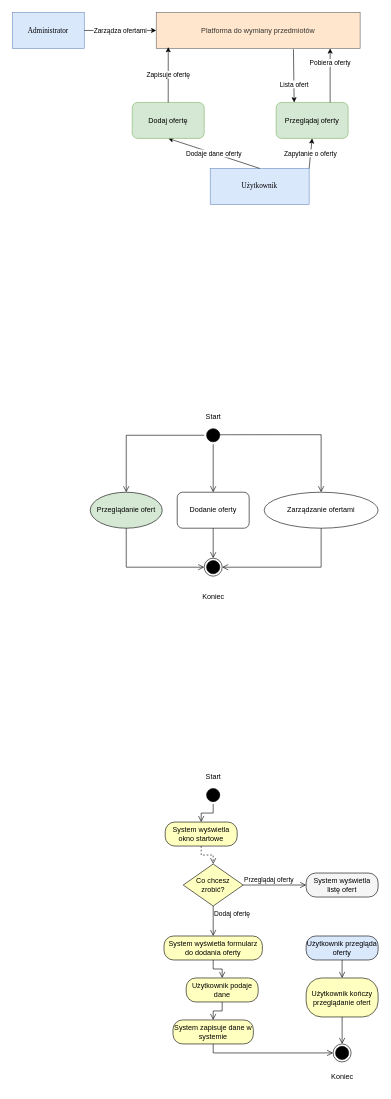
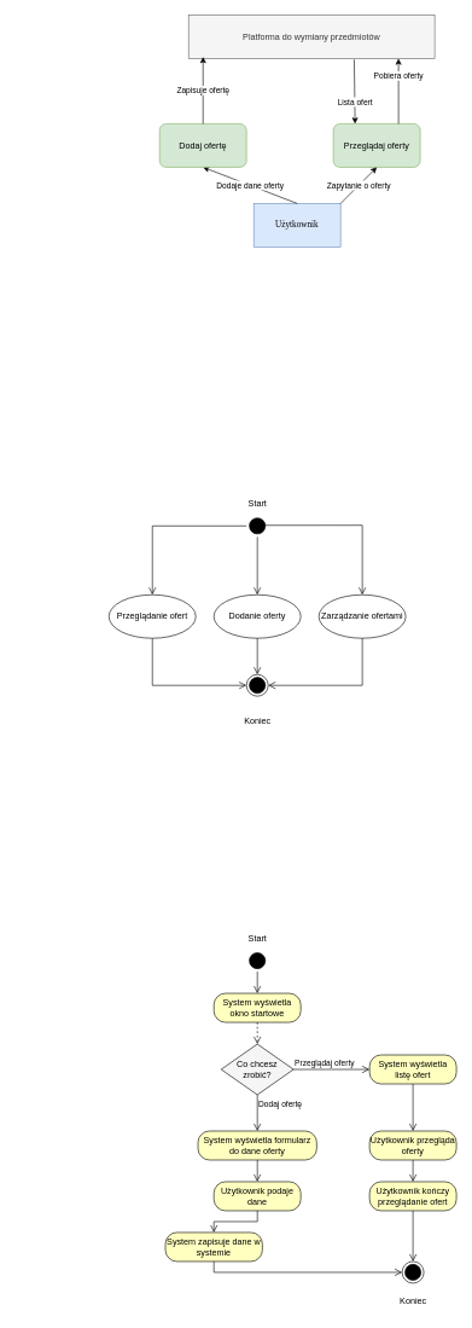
- <mxCell id="4" value="&lt;font face=&quot;Verdana&quot;&gt;Administrator&lt;/font&gt;" style="rounded=0;whiteSpace=wrap;html=1;fillColor=#dae8fc;strokeColor=#6c8ebf;" parent="1" vertex="1"><mxGeometry x="20" y="20" width="120" height="60" as="geometry" /></mxCell>
- <mxCell id="7" value="Zarządza ofertami" style="endArrow=classic;html=1;rounded=0;entryX=0;entryY=0.5;entryDx=0;entryDy=0;exitX=1;exitY=0.5;exitDx=0;exitDy=0;" parent="1" source="4" target="6" edge="1"><mxGeometry width="50" height="50" relative="1" as="geometry"><mxPoint x="160" y="170" as="sourcePoint" /><mxPoint x="210" y="120" as="targetPoint" /></mxGeometry></mxCell>
- <mxCell id="6" value="Platforma do wymiany przedmiotów" style="rounded=0;whiteSpace=wrap;html=1;fillColor=#ffe6cc;fontColor=#333333;strokeColor=#666666;" parent="1" vertex="1"><mxGeometry x="260" y="20" width="340" height="60" as="geometry" /></mxCell>
+ <mxCell id="6" value="Platforma do wymiany przedmiotów" style="rounded=0;whiteSpace=wrap;html=1;fillColor=#f5f5f5;fontColor=#333333;strokeColor=#666666;" parent="1" vertex="1"><mxGeometry x="260" y="20" width="340" height="60" as="geometry" /></mxCell>
- <mxCell id="2" value="&lt;font face=&quot;Verdana&quot;&gt;Użytkownik&lt;/font&gt;" style="rounded=0;whiteSpace=wrap;html=1;fillColor=#dae8fc;strokeColor=#6c8ebf;" parent="1" vertex="1"><mxGeometry x="350" y="280" width="165" height="60" as="geometry" /></mxCell>
+ <mxCell id="2" value="&lt;font face=&quot;Verdana&quot;&gt;Użytkownik&lt;/font&gt;" style="rounded=0;whiteSpace=wrap;html=1;fillColor=#dae8fc;strokeColor=#6c8ebf;" parent="1" vertex="1"><mxGeometry x="350" y="280" width="120" height="60" as="geometry" /></mxCell>
- <mxCell id="17" value="Przeglądanie ofert" style="ellipse;whiteSpace=wrap;html=1;fillColor=#d5e8d4;" parent="1" vertex="1"><mxGeometry x="150" y="820" width="120" height="60" as="geometry" /></mxCell>
+ <mxCell id="17" value="Przeglądanie ofert" style="ellipse;whiteSpace=wrap;html=1;" parent="1" vertex="1"><mxGeometry x="150" y="820" width="120" height="60" as="geometry" /></mxCell>
- <mxCell id="16" value="Dodanie oferty" style="whiteSpace=wrap;html=1;rounded=1;" parent="1" vertex="1"><mxGeometry x="295" y="820" width="120" height="60" as="geometry" /></mxCell>
+ <mxCell id="16" value="Dodanie oferty" style="ellipse;whiteSpace=wrap;html=1;" parent="1" vertex="1"><mxGeometry x="295" y="820" width="120" height="60" as="geometry" /></mxCell>
- <mxCell id="18" value="Zarządzanie ofertami" style="ellipse;whiteSpace=wrap;html=1;" parent="1" vertex="1"><mxGeometry x="440" y="820" width="190" height="60" as="geometry" /></mxCell>
+ <mxCell id="18" value="Zarządzanie ofertami" style="ellipse;whiteSpace=wrap;html=1;" parent="1" vertex="1"><mxGeometry x="440" y="820" width="120" height="60" as="geometry" /></mxCell>
- <mxCell id="32" value="System wyświetla okno startowe" style="rounded=1;whiteSpace=wrap;html=1;arcSize=40;fontColor=#000000;fillColor=#ffffc0;strokeColor=#000000;" parent="1" vertex="1"><mxGeometry x="275" y="1370" width="120" height="40" as="geometry" /></mxCell>
+ <mxCell id="32" value="System wyświetla okno startowe" style="rounded=1;whiteSpace=wrap;html=1;arcSize=40;fontColor=#000000;fillColor=#ffffc0;strokeColor=#000000;" parent="1" vertex="1"><mxGeometry x="295" y="1370" width="120" height="40" as="geometry" /></mxCell>
- <mxCell id="28" value="Co chcesz zrobić?" style="rhombus;whiteSpace=wrap;html=1;fontColor=#000000;fillColor=#ffffc0;strokeColor=#000000;" parent="1" vertex="1"><mxGeometry x="305" y="1440" width="100" height="70" as="geometry" /></mxCell>
+ <mxCell id="28" value="Co chcesz zrobić?" style="rhombus;whiteSpace=wrap;html=1;fontColor=#000000;fillColor=#f5f5f5;strokeColor=#000000;" parent="1" vertex="1"><mxGeometry x="305" y="1440" width="100" height="70" as="geometry" /></mxCell>
- <mxCell id="34" value="System wyświetla listę ofert" style="rounded=1;whiteSpace=wrap;html=1;arcSize=40;fontColor=#000000;fillColor=#f5f5f5;strokeColor=#000000;" parent="1" vertex="1"><mxGeometry x="510" y="1455" width="120" height="40" as="geometry" /></mxCell>
+ <mxCell id="34" value="System wyświetla listę ofert" style="rounded=1;whiteSpace=wrap;html=1;arcSize=40;fontColor=#000000;fillColor=#ffffc0;strokeColor=#000000;" parent="1" vertex="1"><mxGeometry x="510" y="1455" width="120" height="40" as="geometry" /></mxCell>
+ <mxCell id="37" value="" style="edgeStyle=orthogonalEdgeStyle;html=1;align=left;verticalAlign=top;endArrow=open;endSize=8;strokeColor=#000000;rounded=0;exitX=0.5;exitY=1;exitDx=0;exitDy=0;entryX=0.5;entryY=0;entryDx=0;entryDy=0;" parent="1" source="34" target="35" edge="1"><mxGeometry x="-1" relative="1" as="geometry"><mxPoint x="365" y="1610" as="targetPoint" /><mxPoint x="365" y="1520" as="sourcePoint" /></mxGeometry></mxCell>
- <mxCell id="42" value="System wyświetla formularz do dodania oferty" style="rounded=1;whiteSpace=wrap;html=1;arcSize=40;fontColor=#000000;fillColor=#ffffc0;strokeColor=#000000;" parent="1" vertex="1"><mxGeometry x="273" y="1560" width="164" height="40" as="geometry" /></mxCell>
+ <mxCell id="42" value="System wyświetla formularz do dane oferty" style="rounded=1;whiteSpace=wrap;html=1;arcSize=40;fontColor=#000000;fillColor=#ffffc0;strokeColor=#000000;" parent="1" vertex="1"><mxGeometry x="273" y="1560" width="164" height="40" as="geometry" /></mxCell>
- <mxCell id="35" value="Użytkownik przegląda oferty" style="rounded=1;whiteSpace=wrap;html=1;arcSize=40;fontColor=#000000;fillColor=#dae8fc;strokeColor=#000000;" parent="1" vertex="1"><mxGeometry x="510" y="1560" width="120" height="40" as="geometry" /></mxCell>
+ <mxCell id="35" value="Użytkownik przegląda oferty" style="rounded=1;whiteSpace=wrap;html=1;arcSize=40;fontColor=#000000;fillColor=#ffffc0;strokeColor=#000000;" parent="1" vertex="1"><mxGeometry x="510" y="1560" width="120" height="40" as="geometry" /></mxCell>
- <mxCell id="43" value="Użytkownik podaje dane" style="rounded=1;whiteSpace=wrap;html=1;arcSize=40;fontColor=#000000;fillColor=#ffffc0;strokeColor=#000000;" parent="1" vertex="1"><mxGeometry x="310" y="1630" width="120" height="40" as="geometry" /></mxCell>
+ <mxCell id="43" value="Użytkownik podaje dane" style="rounded=1;whiteSpace=wrap;html=1;arcSize=40;fontColor=#000000;fillColor=#ffffc0;strokeColor=#000000;" parent="1" vertex="1"><mxGeometry x="295" y="1630" width="120" height="40" as="geometry" /></mxCell>
- <mxCell id="36" value="Użytkownik kończy przeglądanie ofert" style="rounded=1;whiteSpace=wrap;html=1;arcSize=40;fontColor=#000000;fillColor=#ffffc0;strokeColor=#000000;" parent="1" vertex="1"><mxGeometry x="510" y="1630" width="120" height="65" as="geometry" /></mxCell>
+ <mxCell id="36" value="Użytkownik kończy przeglądanie ofert" style="rounded=1;whiteSpace=wrap;html=1;arcSize=40;fontColor=#000000;fillColor=#ffffc0;strokeColor=#000000;" parent="1" vertex="1"><mxGeometry x="510" y="1630" width="120" height="40" as="geometry" /></mxCell>
- <mxCell id="44" value="System zapisuje dane w systemie" style="rounded=1;whiteSpace=wrap;html=1;arcSize=40;fontColor=#000000;fillColor=#ffffc0;strokeColor=#000000;" parent="1" vertex="1"><mxGeometry x="288" y="1700" width="134" height="40" as="geometry" /></mxCell>
+ <mxCell id="44" value="System zapisuje dane w systemie" style="rounded=1;whiteSpace=wrap;html=1;arcSize=40;fontColor=#000000;fillColor=#ffffc0;strokeColor=#000000;" parent="1" vertex="1"><mxGeometry x="228" y="1700" width="134" height="40" as="geometry" /></mxCell>
